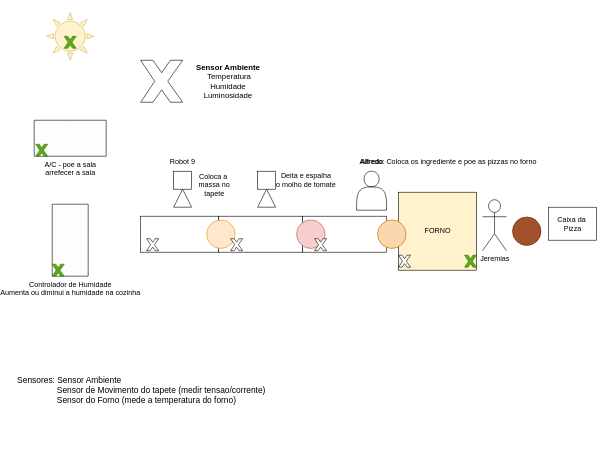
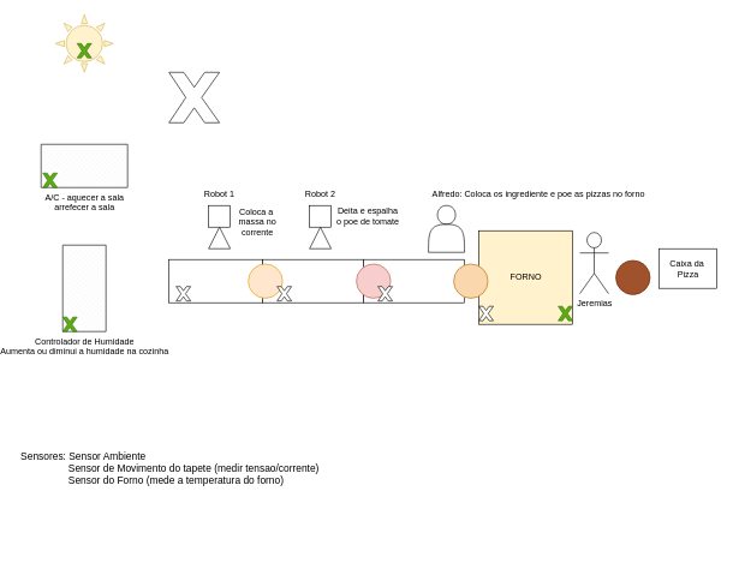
- <mxCell id="34" value="&lt;font style=&quot;font-size: 13px&quot;&gt;&lt;b&gt;Sensor Ambiente&lt;/b&gt;&lt;br&gt;&amp;nbsp;Temperatura&lt;br&gt;Humidade&lt;br&gt;Luminosidade&lt;/font&gt;" style="text;html=1;align=center;verticalAlign=middle;resizable=0;points=[];autosize=1;" vertex="1" parent="1"><mxGeometry x="312.5" y="105" width="120" height="60" as="geometry" /></mxCell>
- <mxCell id="13" value="Robot 9" style="text;html=1;strokeColor=none;fillColor=none;align=center;verticalAlign=middle;whiteSpace=wrap;rounded=0;" vertex="1" parent="1"><mxGeometry x="270" y="260" width="55" height="20" as="geometry" /></mxCell>
+ <mxCell id="13" value="Robot 1" style="text;html=1;strokeColor=none;fillColor=none;align=center;verticalAlign=middle;whiteSpace=wrap;rounded=0;" vertex="1" parent="1"><mxGeometry x="270" y="260" width="55" height="20" as="geometry" /></mxCell>
+ <mxCell id="14" value="Robot 2" style="text;html=1;strokeColor=none;fillColor=none;align=center;verticalAlign=middle;whiteSpace=wrap;rounded=0;" vertex="1" parent="1"><mxGeometry x="410" y="260" width="55" height="20" as="geometry" /></mxCell>
- <mxCell id="18" value="Alfredo" style="text;html=1;align=center;verticalAlign=middle;resizable=0;points=[];autosize=1;" vertex="1" parent="1"><mxGeometry x="587.5" y="260" width="50" height="20" as="geometry" /></mxCell>
- <mxCell id="22" value="A/C - poe a sala&lt;br&gt;arrefecer a sala" style="verticalLabelPosition=bottom;verticalAlign=top;html=1;shape=mxgraph.basic.patternFillRect;fillStyle=diagGrid;step=5;fillStrokeWidth=0.2;fillStrokeColor=#dddddd;" vertex="1" parent="1"><mxGeometry x="50" y="200" width="120" height="60" as="geometry" /></mxCell>
+ <mxCell id="22" value="A/C - aquecer a sala&lt;br&gt;arrefecer a sala" style="verticalLabelPosition=bottom;verticalAlign=top;html=1;shape=mxgraph.basic.patternFillRect;fillStyle=diagGrid;step=5;fillStrokeWidth=0.2;fillStrokeColor=#dddddd;" vertex="1" parent="1"><mxGeometry x="50" y="200" width="120" height="60" as="geometry" /></mxCell>
- <mxCell id="30" value="Deita e espalha&lt;br&gt;o molho de tomate" style="text;html=1;align=center;verticalAlign=middle;resizable=0;points=[];autosize=1;" vertex="1" parent="1"><mxGeometry x="447.5" y="285" width="110" height="30" as="geometry" /></mxCell>
+ <mxCell id="30" value="Deita e espalha&lt;br&gt;o poe de tomate" style="text;html=1;align=center;verticalAlign=middle;resizable=0;points=[];autosize=1;" vertex="1" parent="1"><mxGeometry x="447.5" y="285" width="110" height="30" as="geometry" /></mxCell>
- <mxCell id="29" value="Coloca a&amp;nbsp;&lt;br&gt;massa no&lt;br&gt;tapete" style="text;html=1;align=center;verticalAlign=middle;resizable=0;points=[];autosize=1;" vertex="1" parent="1"><mxGeometry x="315" y="282.5" width="70" height="50" as="geometry" /></mxCell>
+ <mxCell id="29" value="Coloca a&amp;nbsp;&lt;br&gt;massa no&lt;br&gt;corrente" style="text;html=1;align=center;verticalAlign=middle;resizable=0;points=[];autosize=1;" vertex="1" parent="1"><mxGeometry x="315" y="282.5" width="70" height="50" as="geometry" /></mxCell>
- <mxCell id="8" value="Jeremias" style="shape=umlActor;verticalLabelPosition=bottom;verticalAlign=top;html=1;outlineConnect=0;" vertex="1" parent="1"><mxGeometry x="797.5" y="332.5" width="40" height="85" as="geometry" /></mxCell>
+ <mxCell id="8" value="Jeremias" style="shape=umlActor;verticalLabelPosition=bottom;verticalAlign=top;html=1;outlineConnect=0;" vertex="1" parent="1"><mxGeometry x="797.5" y="322.5" width="40" height="85" as="geometry" /></mxCell>
